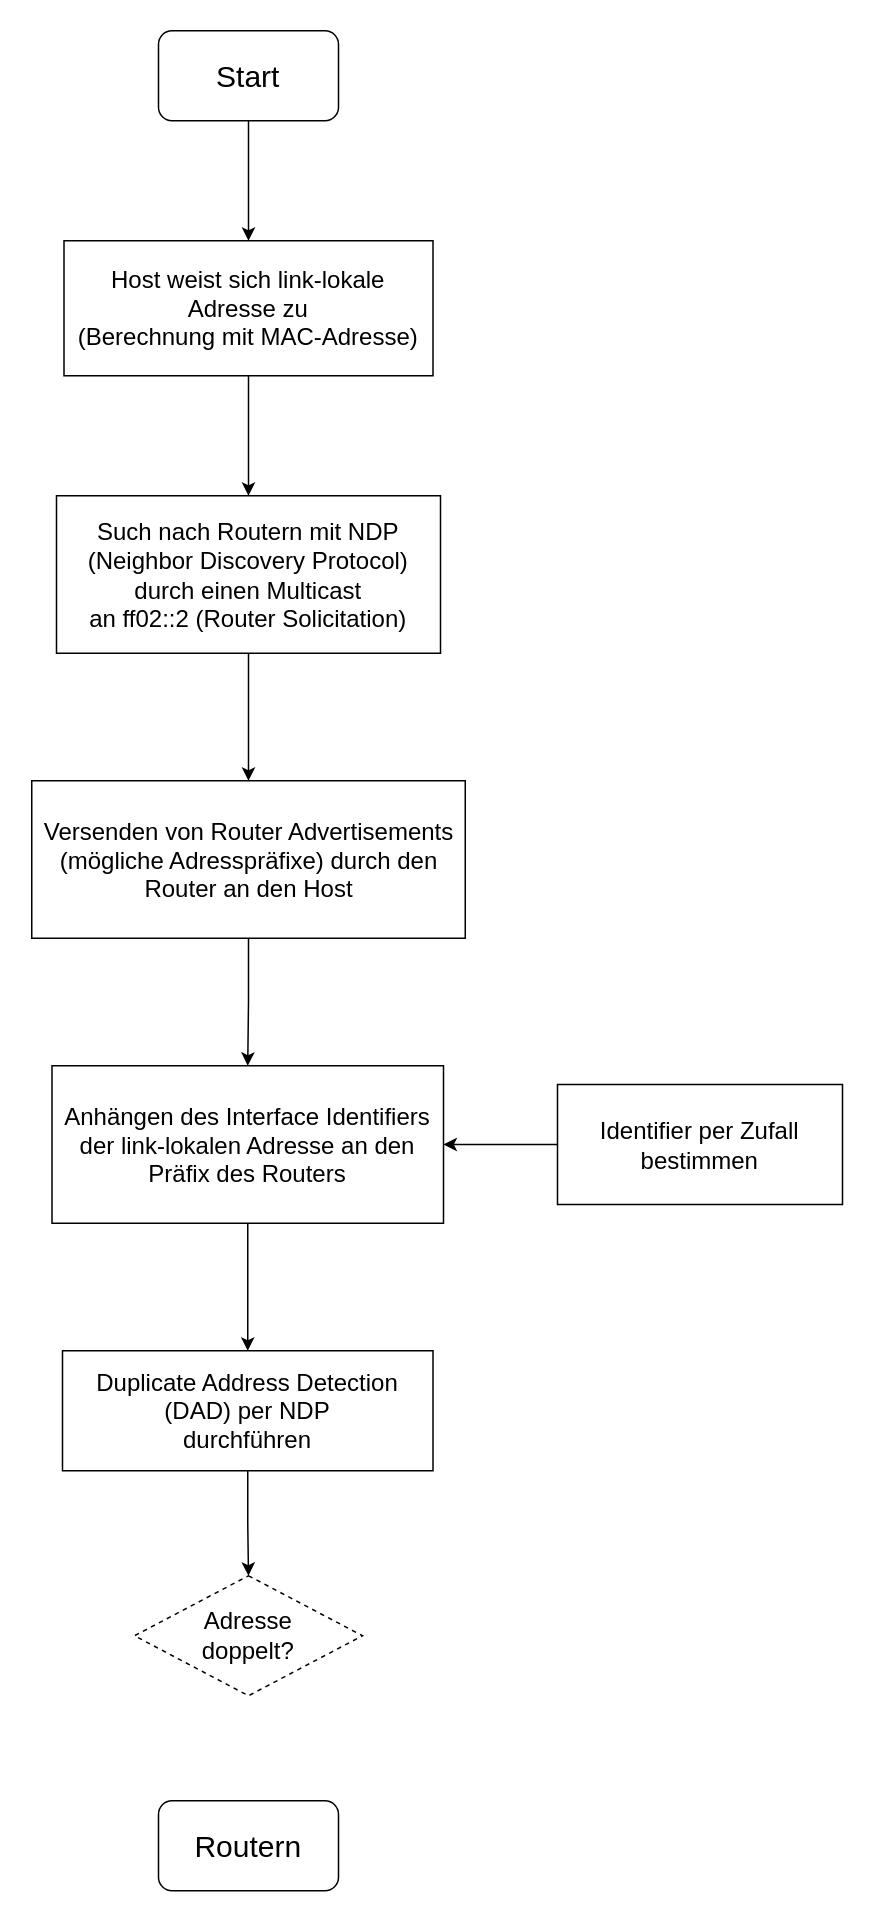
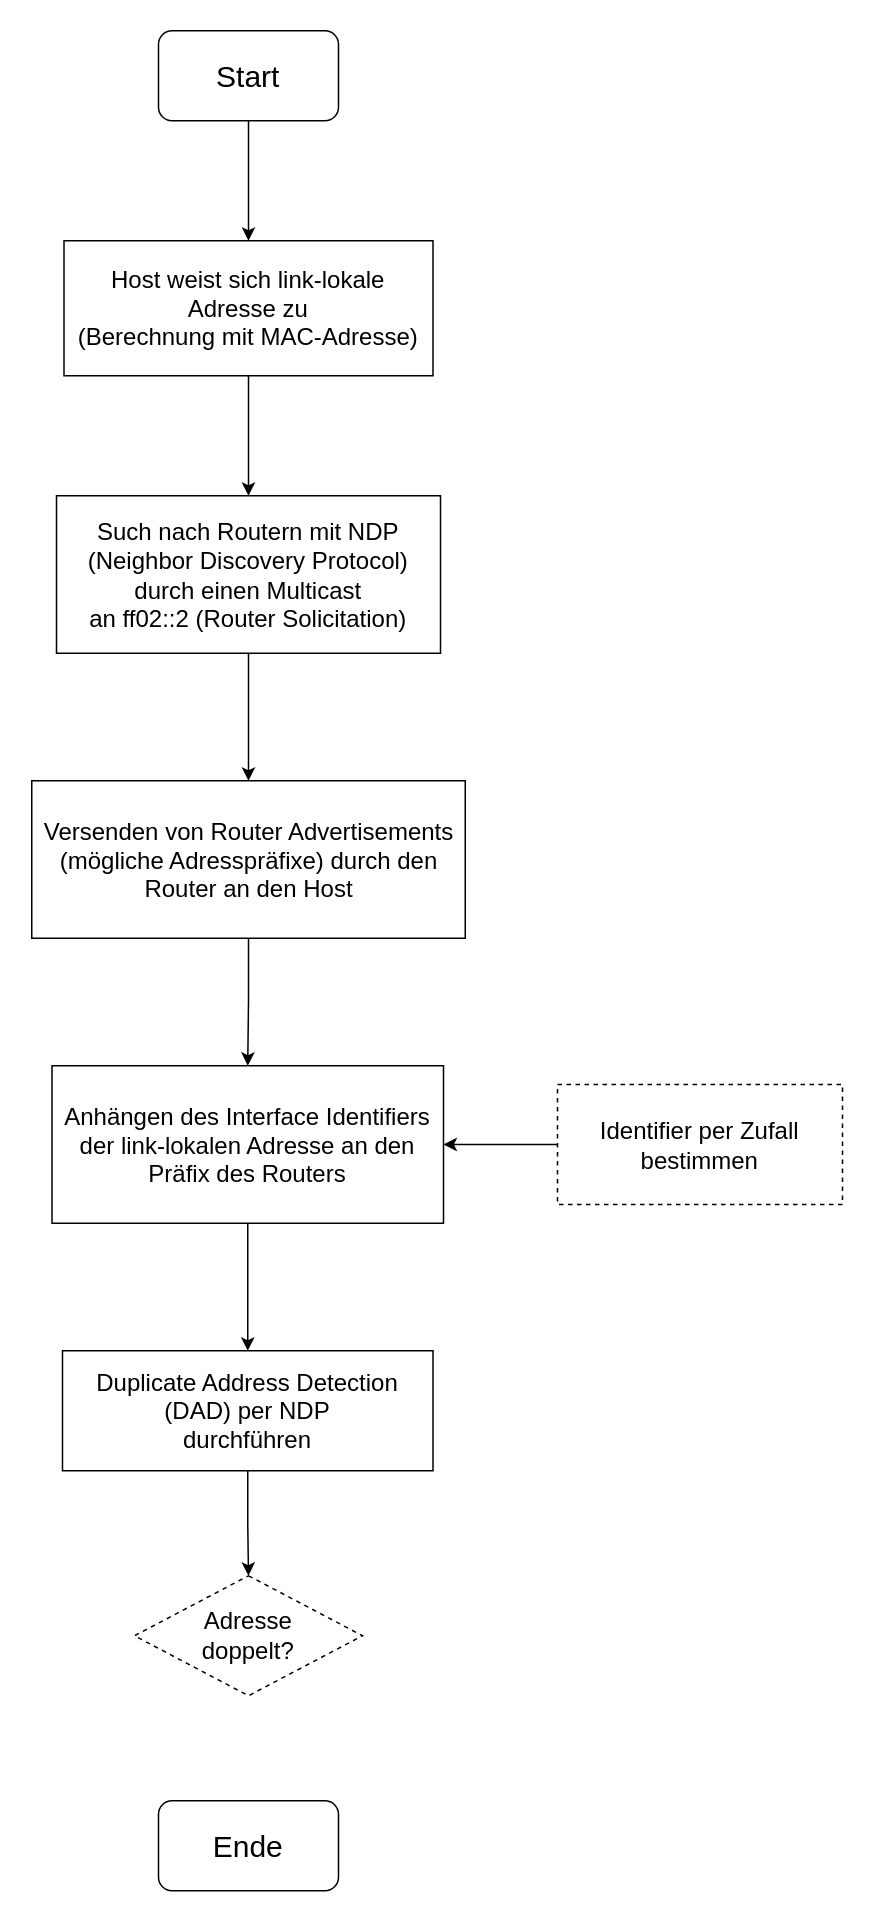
- <mxCell id="17" value="&lt;span style=&quot;font-size: 16px;&quot;&gt;Identifier per Zufall bestimmen&lt;br&gt;&lt;/span&gt;" style="rounded=0;whiteSpace=wrap;html=1;" vertex="1" parent="1"><mxGeometry x="371" y="722.5" width="190" height="80" as="geometry" /></mxCell>
+ <mxCell id="17" value="&lt;span style=&quot;font-size: 16px;&quot;&gt;Identifier per Zufall bestimmen&lt;br&gt;&lt;/span&gt;" style="rounded=0;whiteSpace=wrap;html=1;dashed=1;" vertex="1" parent="1"><mxGeometry x="371" y="722.5" width="190" height="80" as="geometry" /></mxCell>
- <mxCell id="15" value="&lt;font style=&quot;font-size: 20px;&quot;&gt;Routern&lt;/font&gt;" style="rounded=1;whiteSpace=wrap;html=1;" vertex="1" parent="1"><mxGeometry x="105" y="1200" width="120" height="60" as="geometry" /></mxCell>
+ <mxCell id="15" value="&lt;font style=&quot;font-size: 20px;&quot;&gt;Ende&lt;/font&gt;" style="rounded=1;whiteSpace=wrap;html=1;" vertex="1" parent="1"><mxGeometry x="105" y="1200" width="120" height="60" as="geometry" /></mxCell>
